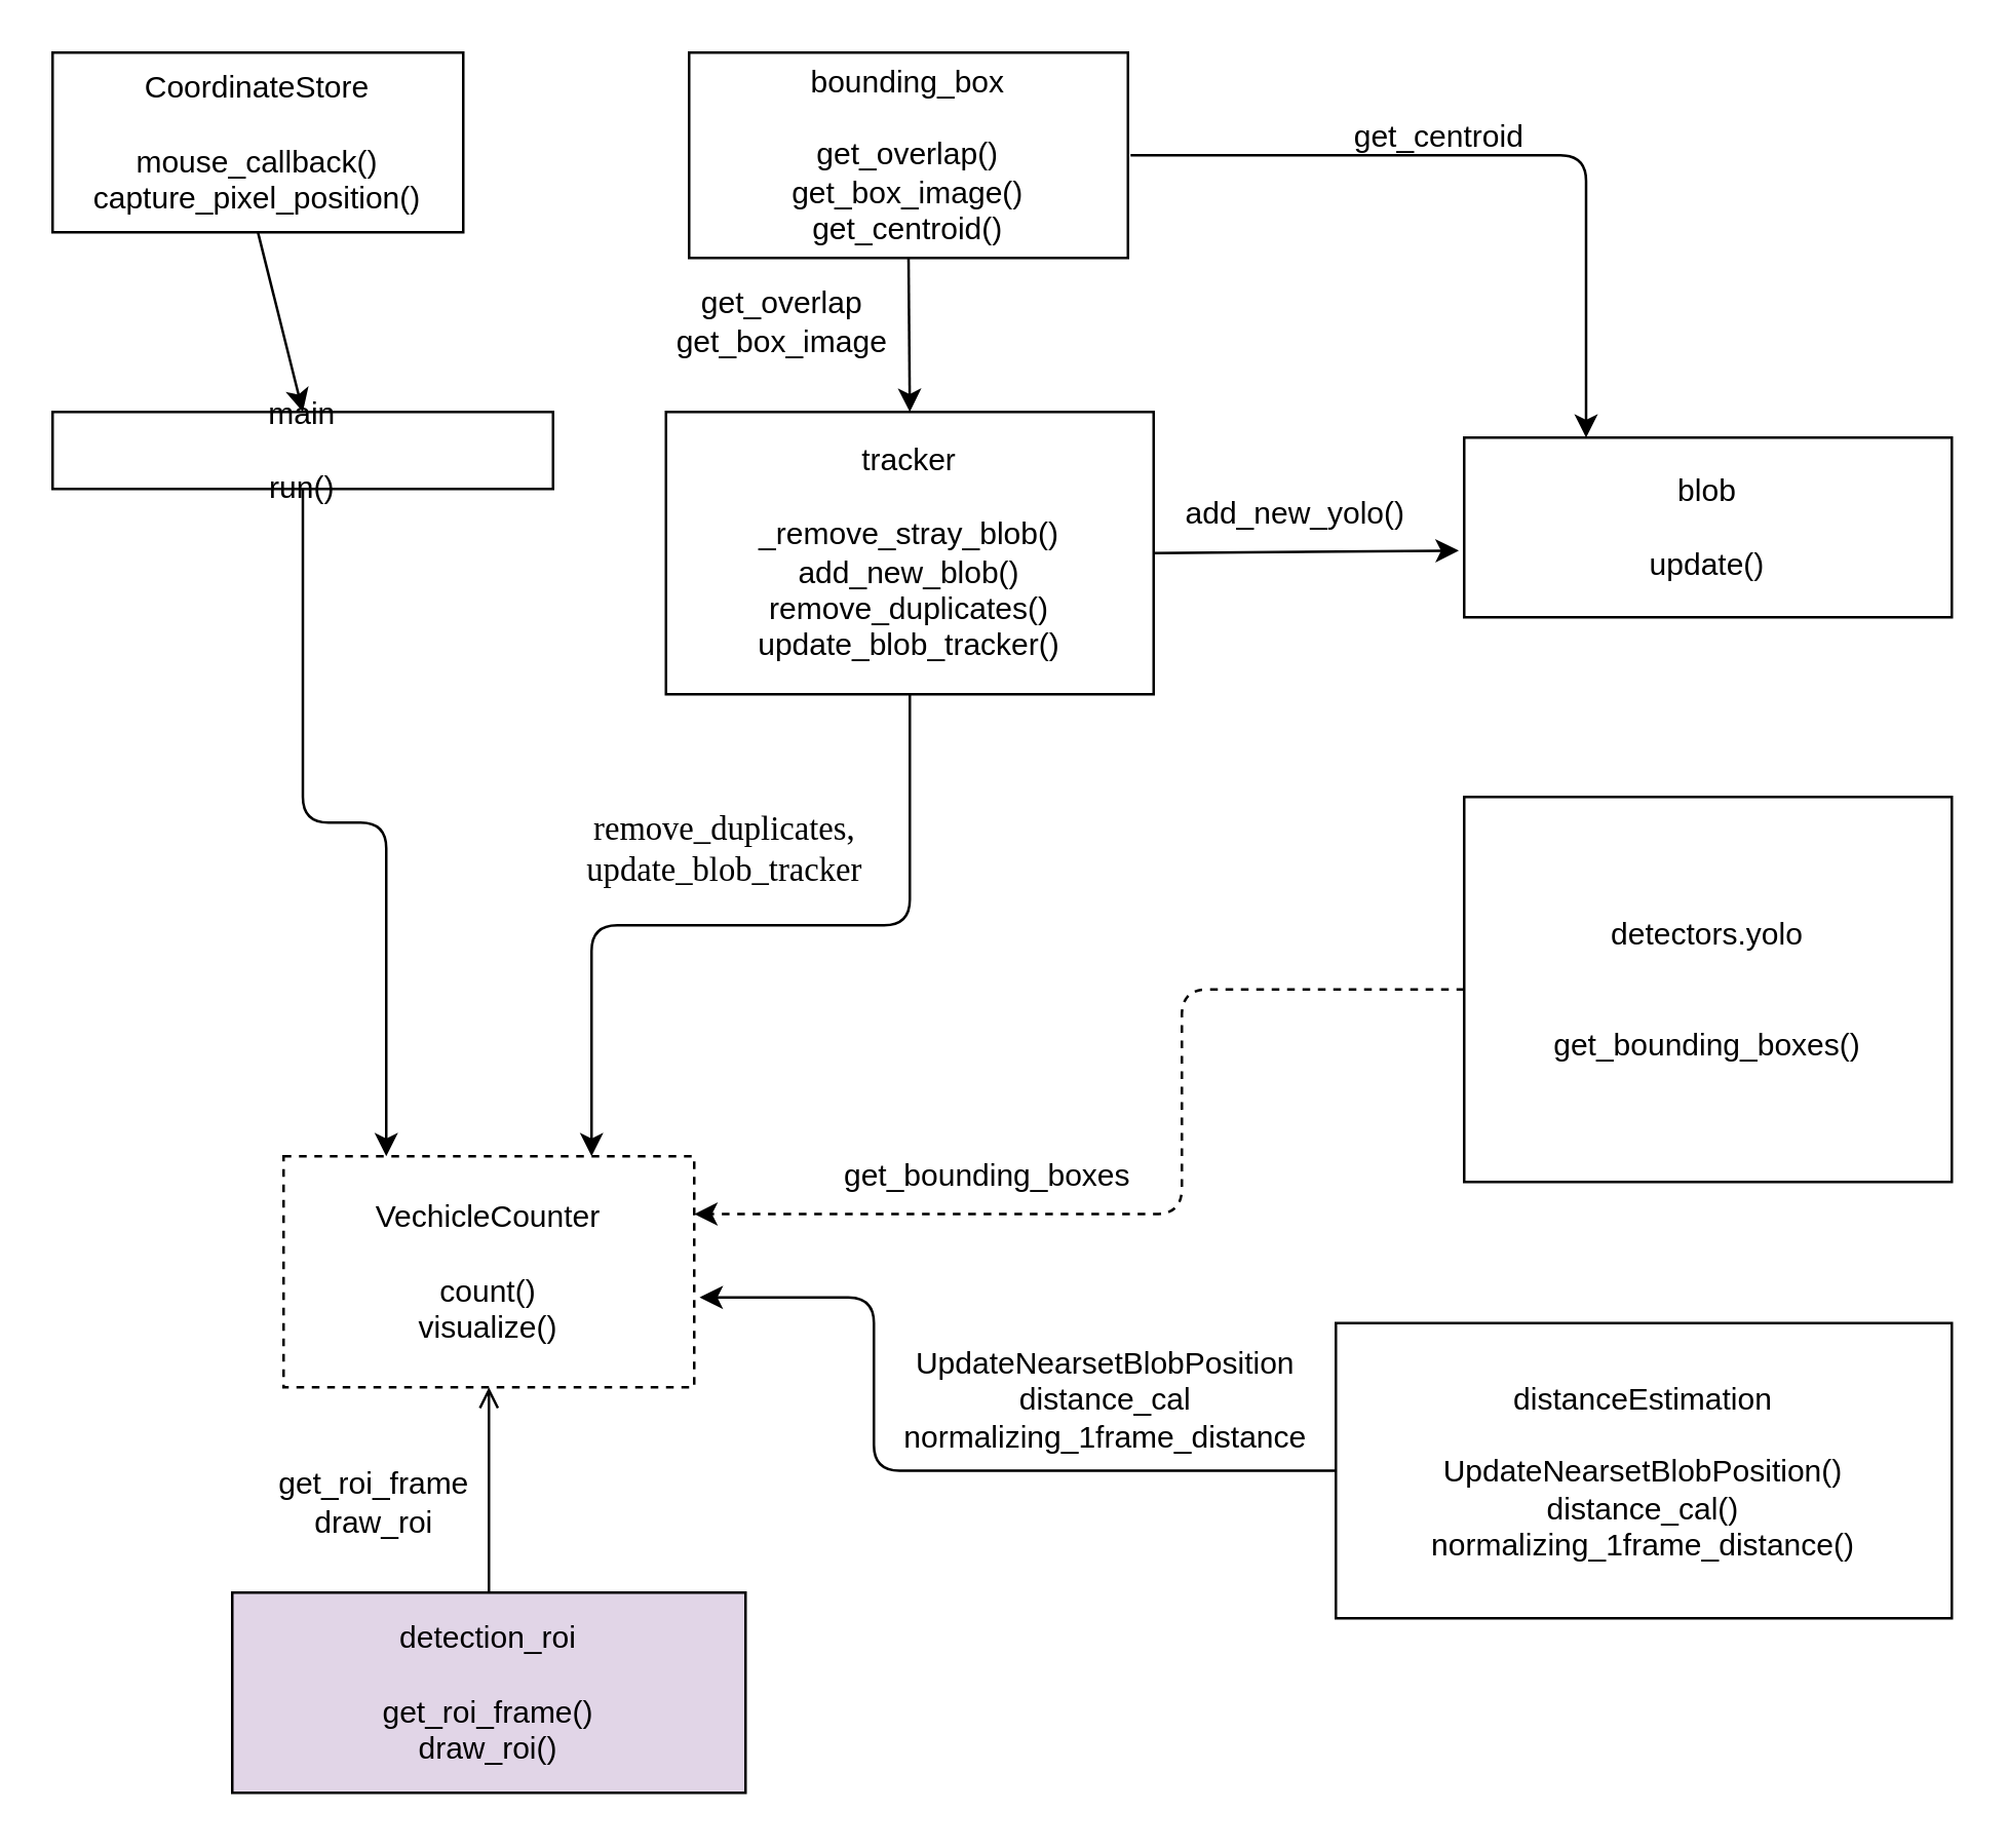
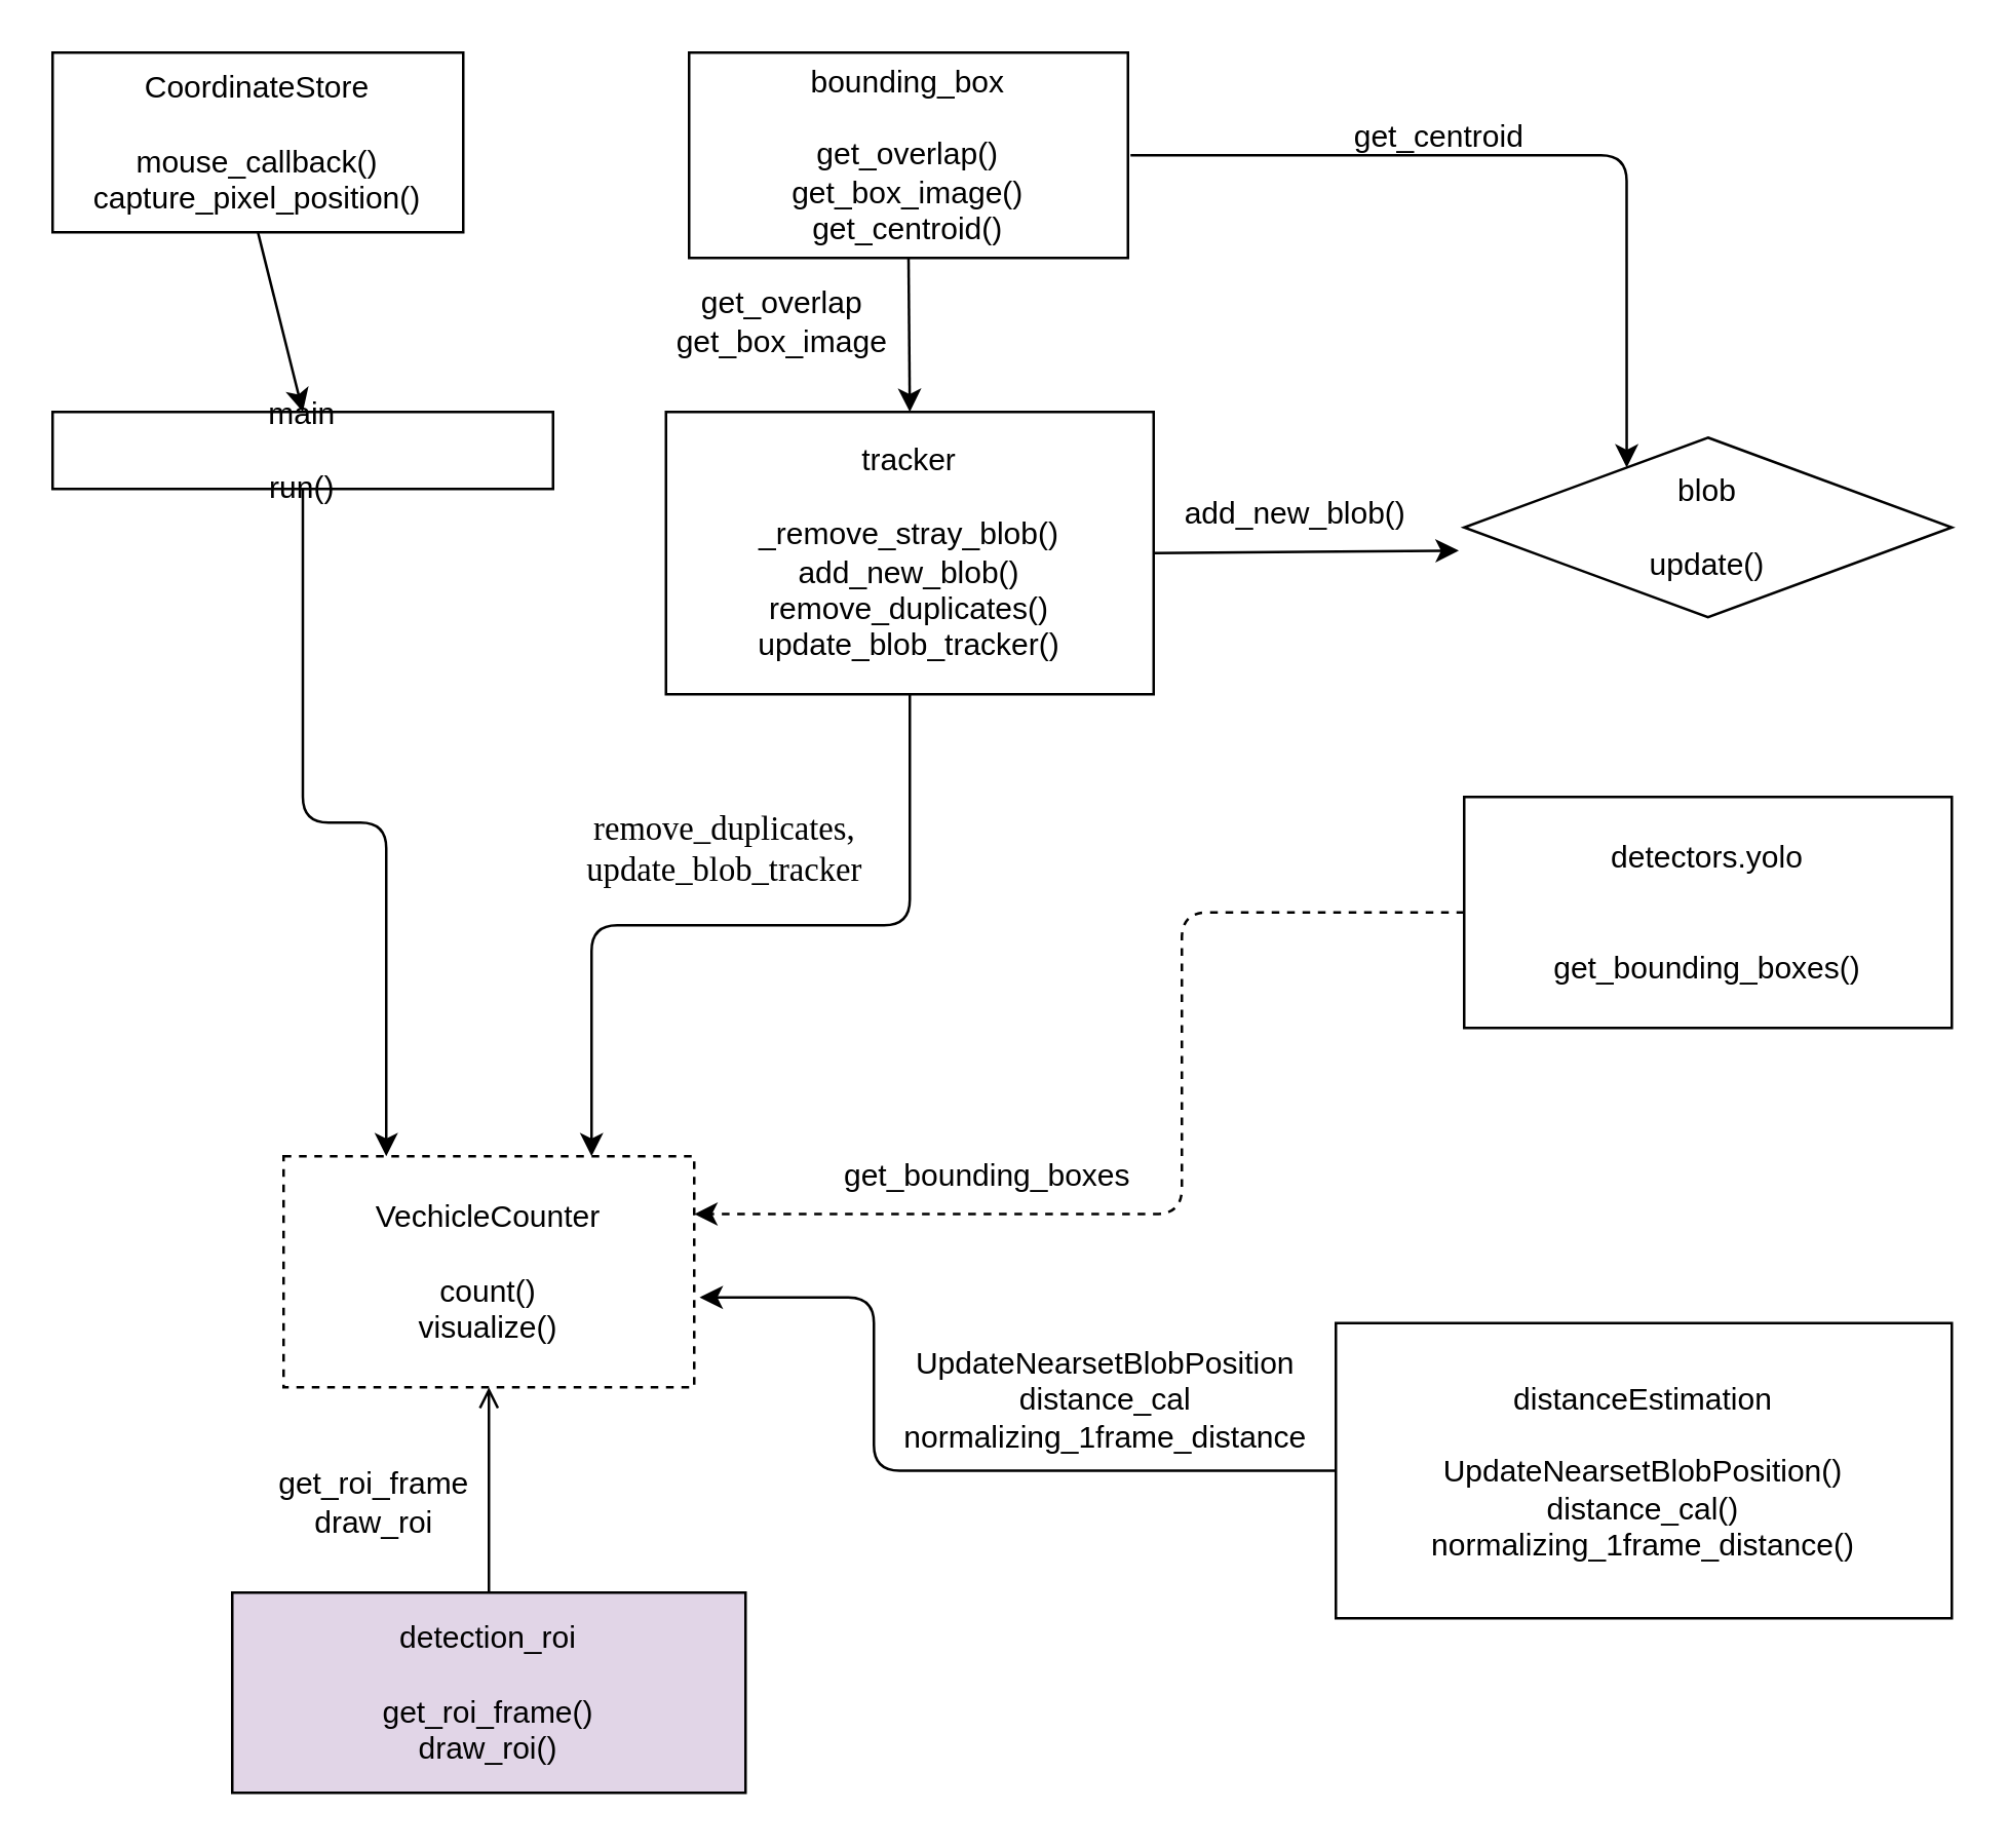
- <mxCell id="13" value="&lt;div&gt;add_new_yolo()&lt;/div&gt;" style="text;html=1;align=center;verticalAlign=middle;resizable=0;points=[];autosize=1;" vertex="1" parent="1"><mxGeometry x="449" y="190" width="110" height="20" as="geometry" /></mxCell>
+ <mxCell id="13" value="&lt;div&gt;add_new_blob()&lt;/div&gt;" style="text;html=1;align=center;verticalAlign=middle;resizable=0;points=[];autosize=1;" vertex="1" parent="1"><mxGeometry x="449" y="190" width="110" height="20" as="geometry" /></mxCell>
- <mxCell id="11" value="&lt;div&gt;blob&lt;/div&gt;&lt;div&gt;&lt;br&gt;&lt;/div&gt;&lt;div&gt;update()&lt;br&gt;&lt;/div&gt;" style="rounded=0;whiteSpace=wrap;html=1;" vertex="1" parent="1"><mxGeometry x="570" y="170" width="190" height="70" as="geometry" /></mxCell>
+ <mxCell id="11" value="&lt;div&gt;blob&lt;/div&gt;&lt;div&gt;&lt;br&gt;&lt;/div&gt;&lt;div&gt;update()&lt;br&gt;&lt;/div&gt;" style="rhombus;whiteSpace=wrap;html=1;" vertex="1" parent="1"><mxGeometry x="570" y="170" width="190" height="70" as="geometry" /></mxCell>
- <mxCell id="5" value="&lt;div&gt;detectors.yolo&lt;/div&gt;&lt;div&gt;&lt;br&gt;&lt;/div&gt;&lt;div&gt;&lt;br&gt;&lt;/div&gt;&lt;div&gt;get_bounding_boxes()&lt;br&gt;&lt;/div&gt;" style="rounded=0;whiteSpace=wrap;html=1;" vertex="1" parent="1"><mxGeometry x="570" y="310" width="190" height="150" as="geometry" /></mxCell>
+ <mxCell id="5" value="&lt;div&gt;detectors.yolo&lt;/div&gt;&lt;div&gt;&lt;br&gt;&lt;/div&gt;&lt;div&gt;&lt;br&gt;&lt;/div&gt;&lt;div&gt;get_bounding_boxes()&lt;br&gt;&lt;/div&gt;" style="rounded=0;whiteSpace=wrap;html=1;" vertex="1" parent="1"><mxGeometry x="570" y="310" width="190" height="90" as="geometry" /></mxCell>
